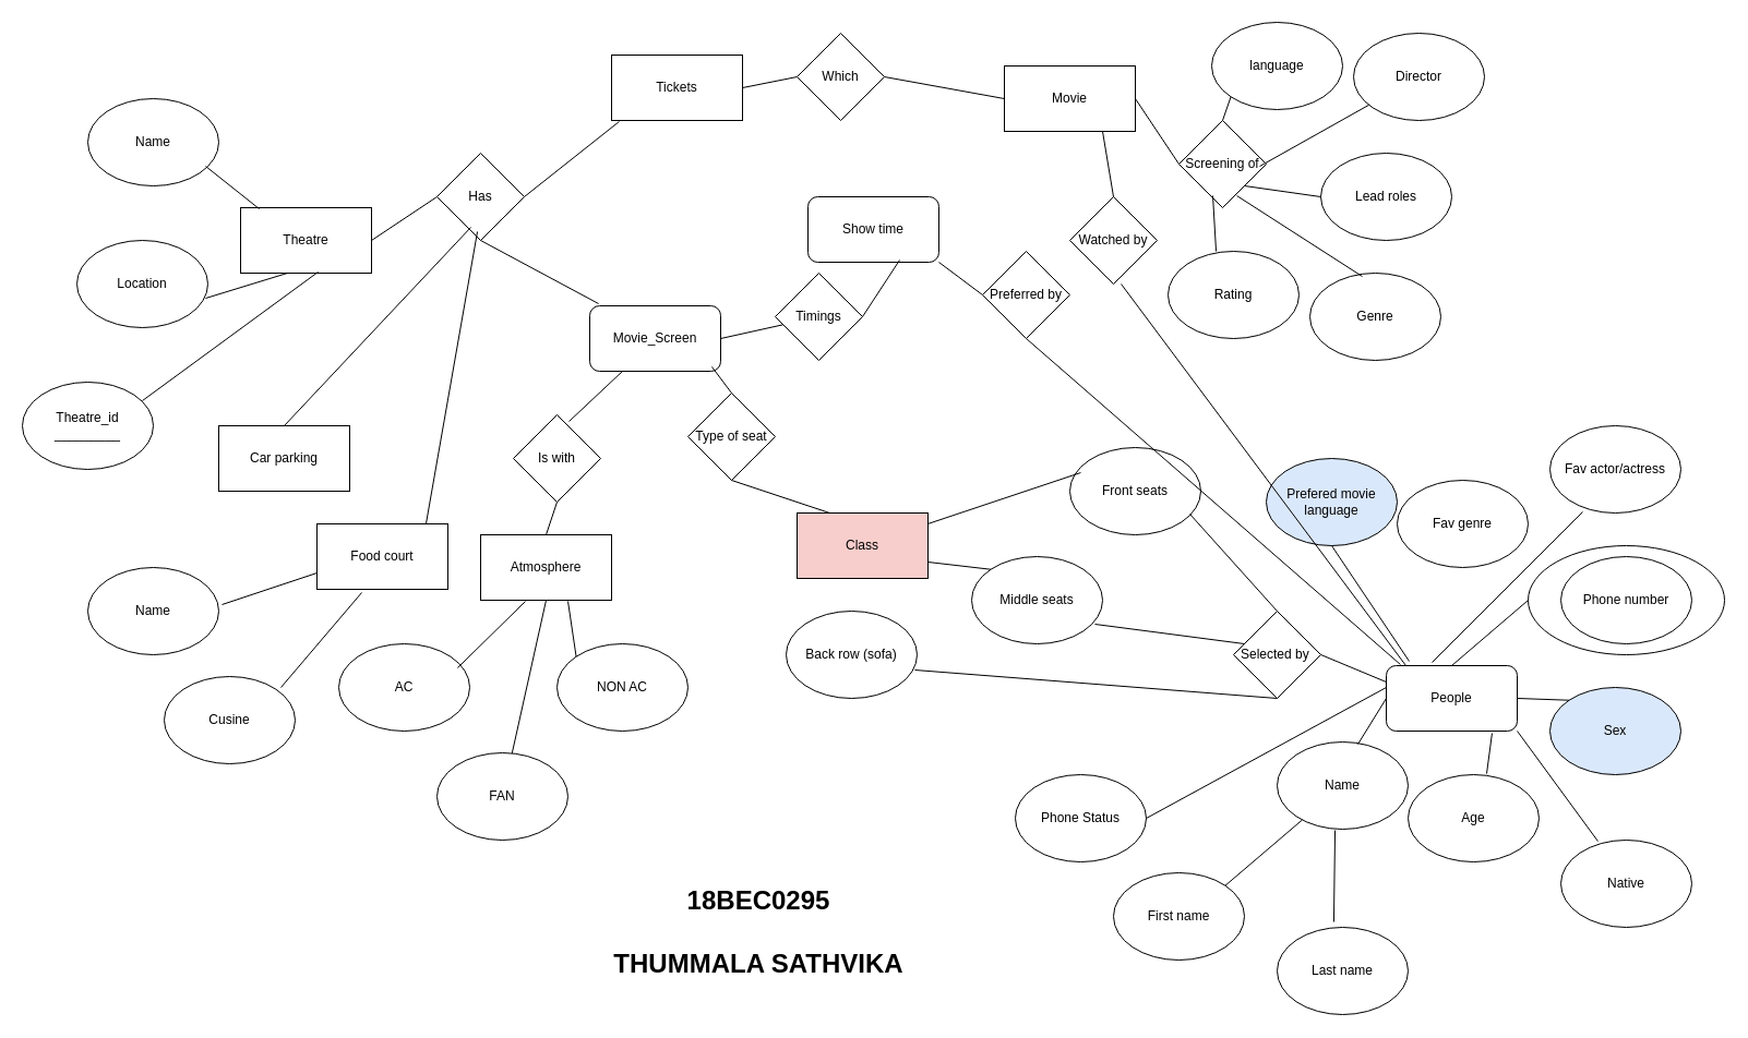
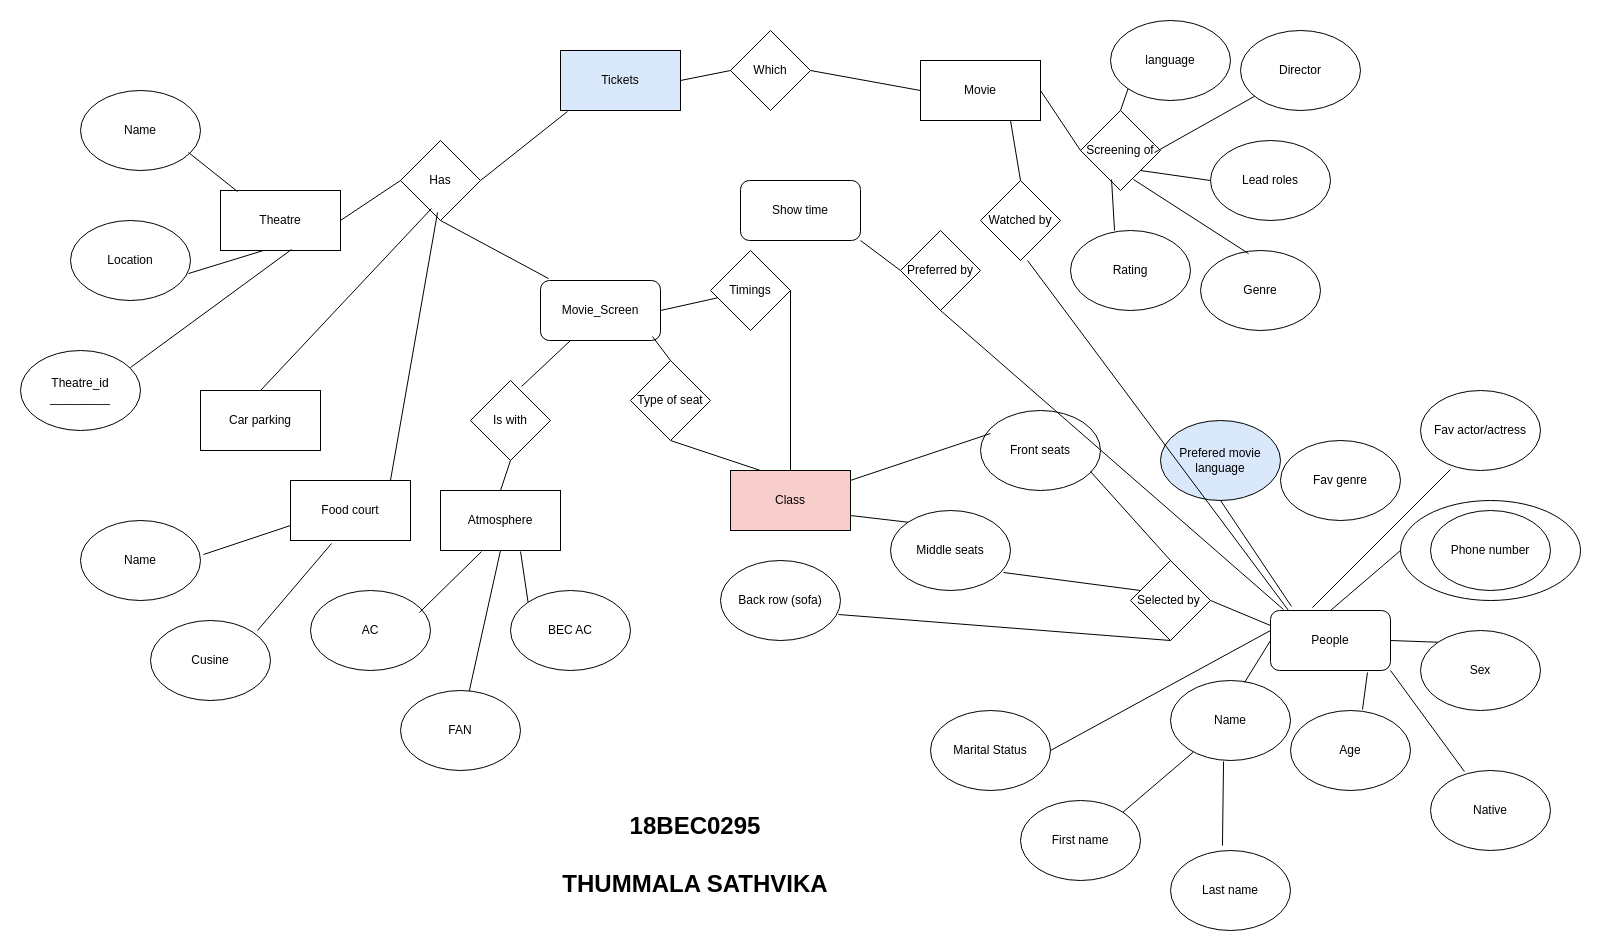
- <mxCell id="10" value="Tickets" style="rounded=0;whiteSpace=wrap;html=1;" vertex="1" parent="1"><mxGeometry x="560" y="50" width="120" height="60" as="geometry" /></mxCell>
+ <mxCell id="10" value="Tickets" style="rounded=0;whiteSpace=wrap;html=1;fillColor=#dae8fc;" vertex="1" parent="1"><mxGeometry x="560" y="50" width="120" height="60" as="geometry" /></mxCell>
- <mxCell id="65" value="" style="endArrow=none;html=1;entryX=0.7;entryY=0.967;entryDx=0;entryDy=0;entryPerimeter=0;exitX=1;exitY=0.5;exitDx=0;exitDy=0;" edge="1" parent="1" source="64" target="62"><mxGeometry width="50" height="50" relative="1" as="geometry"><mxPoint x="540" y="280" as="sourcePoint" /><mxPoint x="590" y="230" as="targetPoint" /></mxGeometry></mxCell>
+ <mxCell id="65" value="" style="endArrow=none;html=1;exitX=1;exitY=0.5;exitDx=0;exitDy=0;" edge="1" parent="1" source="64" target="16"><mxGeometry width="50" height="50" relative="1" as="geometry"><mxPoint x="540" y="280" as="sourcePoint" /><mxPoint x="590" y="230" as="targetPoint" /></mxGeometry></mxCell>
- <mxCell id="22" value="NON AC" style="ellipse;whiteSpace=wrap;html=1;" vertex="1" parent="1"><mxGeometry x="510" y="590" width="120" height="80" as="geometry" /></mxCell>
+ <mxCell id="22" value="BEC AC" style="ellipse;whiteSpace=wrap;html=1;" vertex="1" parent="1"><mxGeometry x="510" y="590" width="120" height="80" as="geometry" /></mxCell>
- <mxCell id="41" value="Sex" style="ellipse;whiteSpace=wrap;html=1;fillColor=#dae8fc;" vertex="1" parent="1"><mxGeometry x="1420" y="630" width="120" height="80" as="geometry" /></mxCell>
+ <mxCell id="41" value="Sex" style="ellipse;whiteSpace=wrap;html=1;" vertex="1" parent="1"><mxGeometry x="1420" y="630" width="120" height="80" as="geometry" /></mxCell>
- <mxCell id="55" value="Phone Status" style="ellipse;whiteSpace=wrap;html=1;" vertex="1" parent="1"><mxGeometry x="930" y="710" width="120" height="80" as="geometry" /></mxCell>
+ <mxCell id="55" value="Marital Status" style="ellipse;whiteSpace=wrap;html=1;" vertex="1" parent="1"><mxGeometry x="930" y="710" width="120" height="80" as="geometry" /></mxCell>
